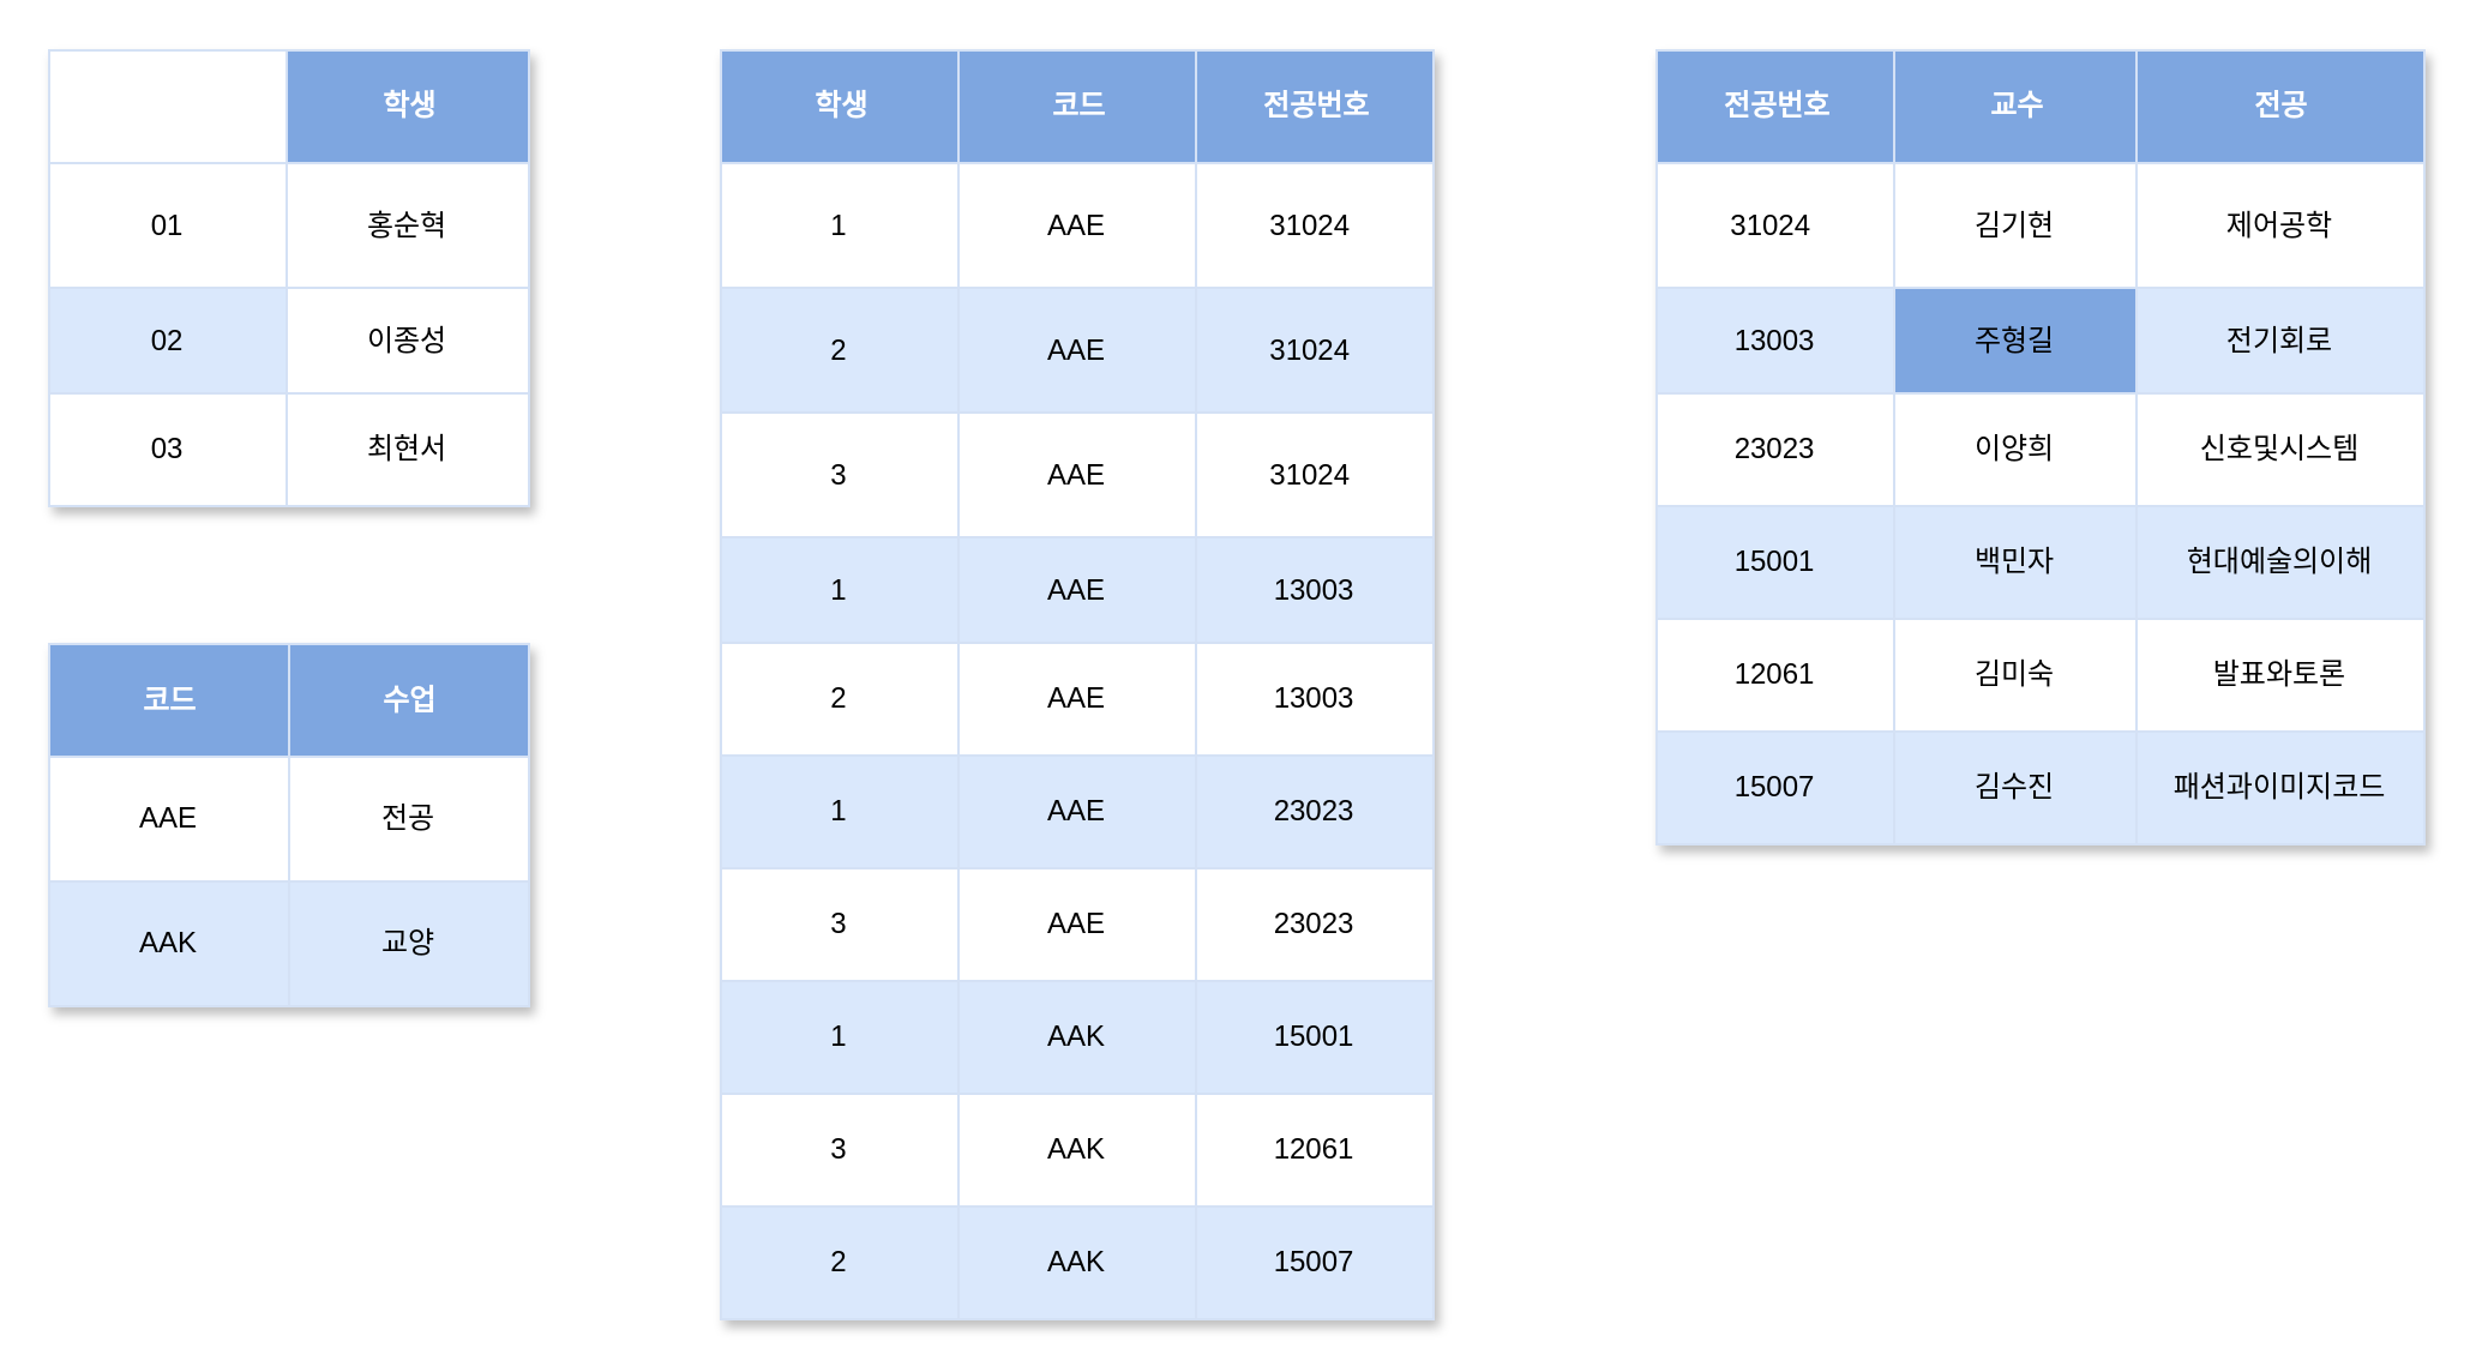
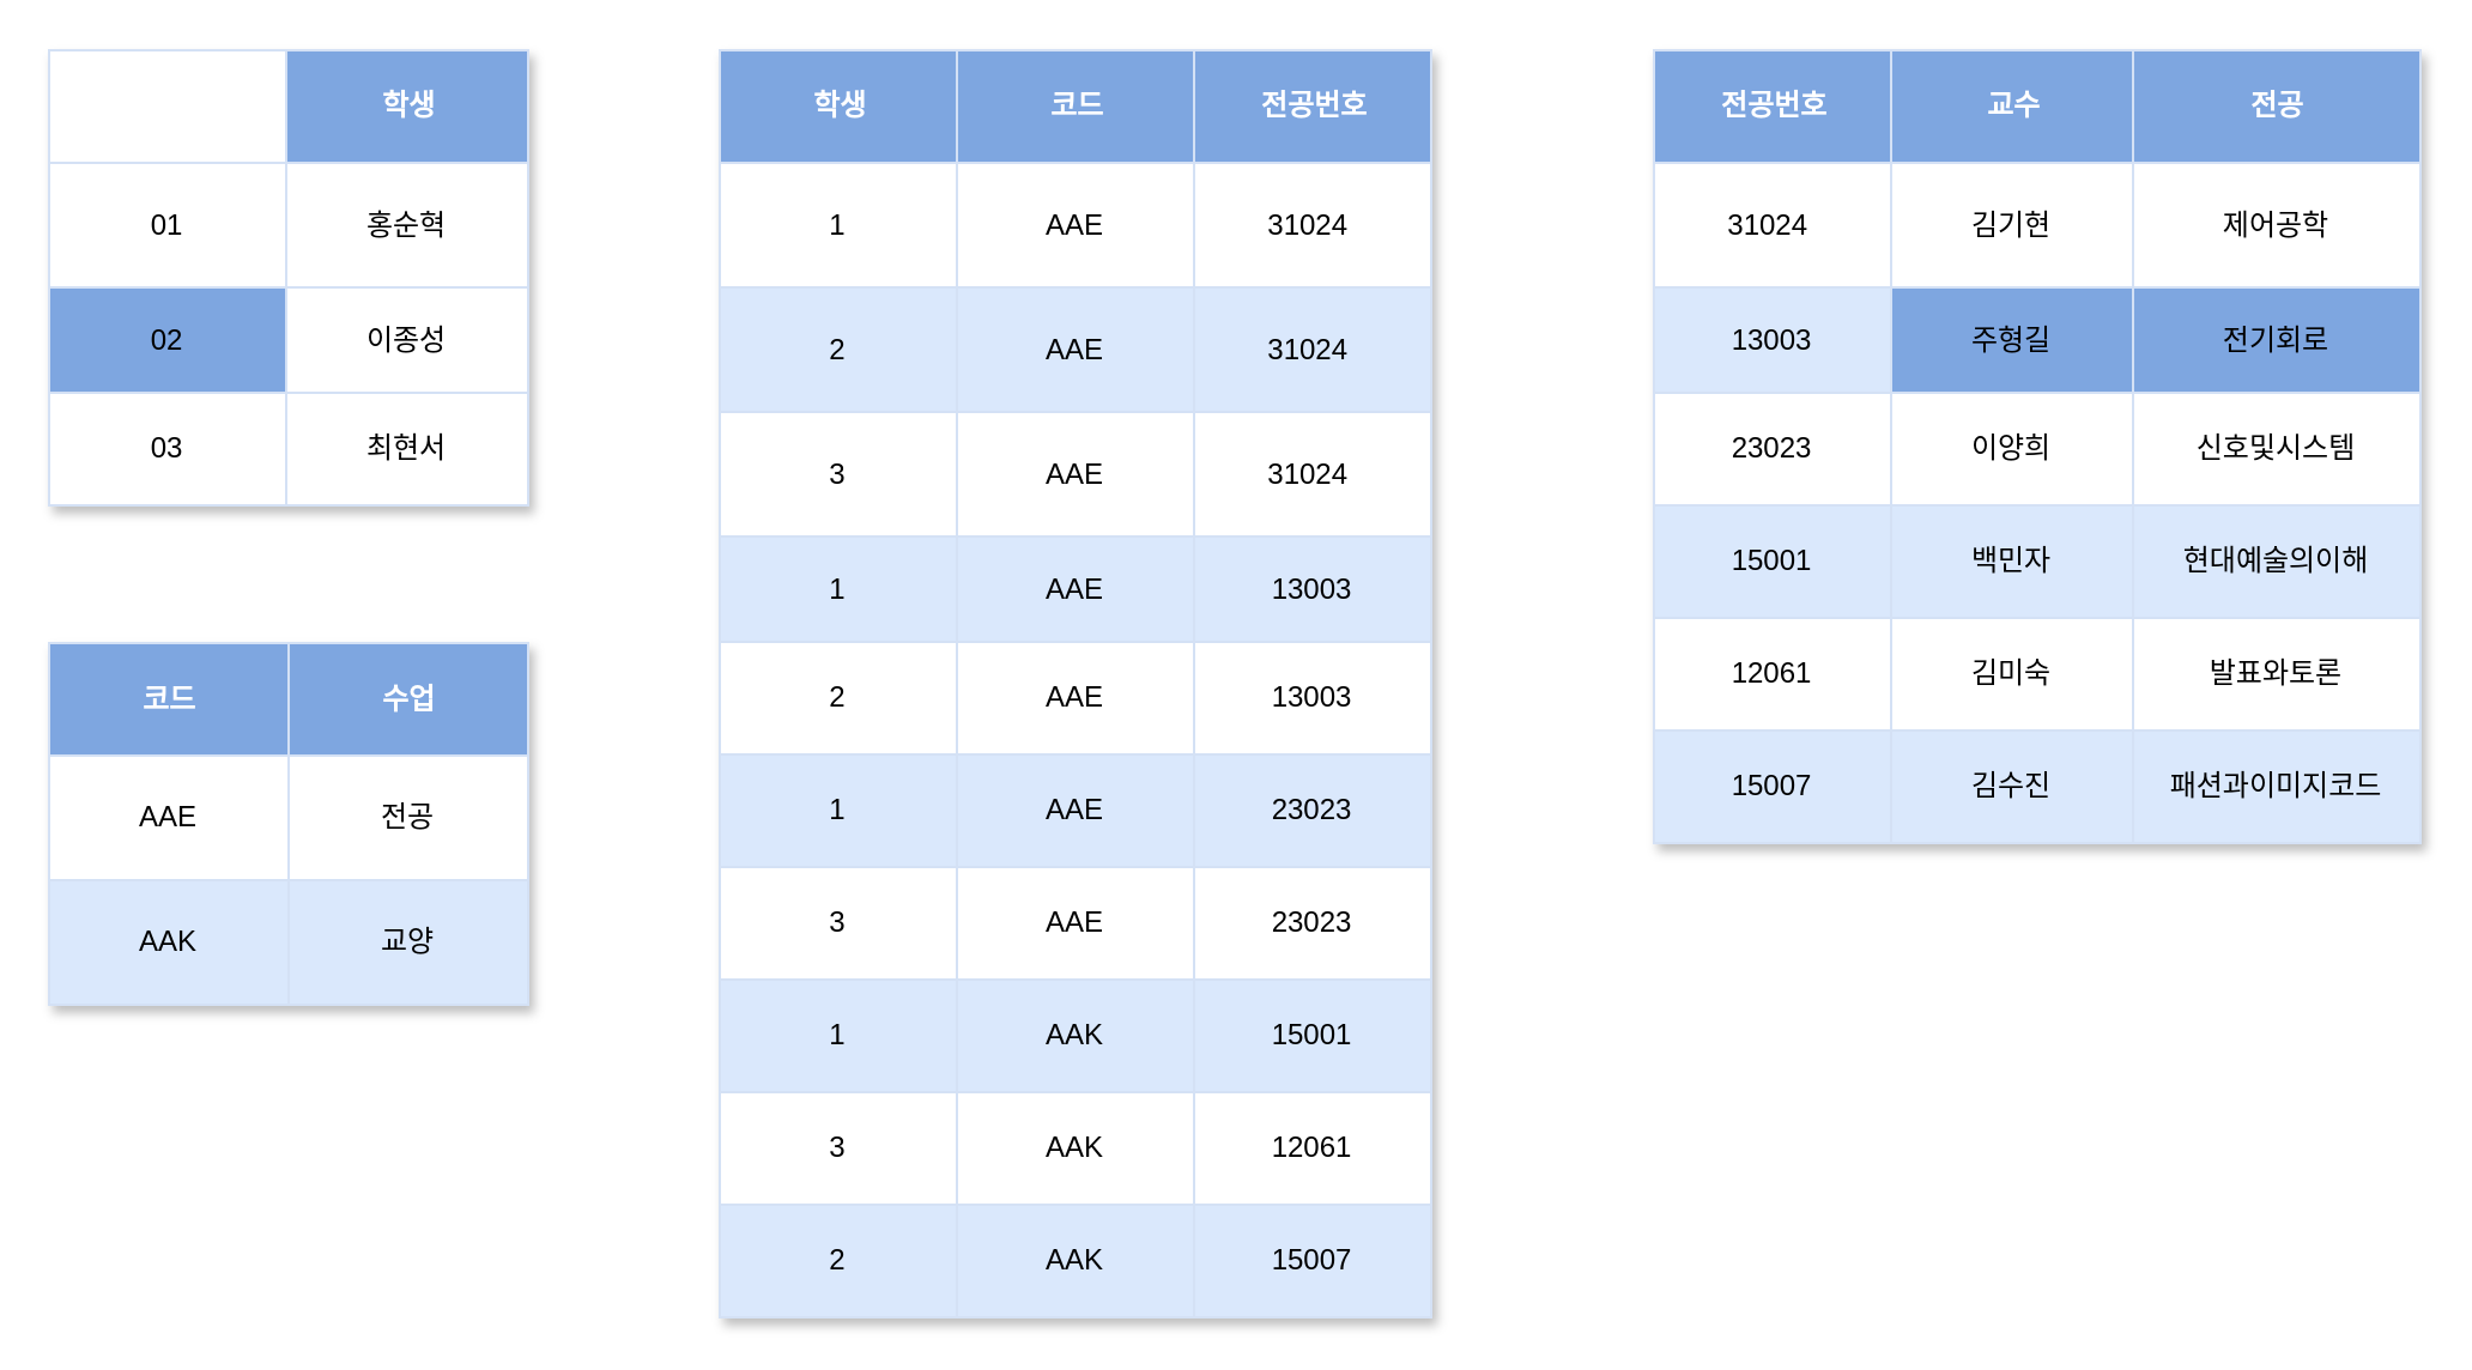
- <mxCell id="10" value="02" style="connectable=0;recursiveResize=0;strokeColor=#D4E1F5;fillColor=#dae8fc;whiteSpace=wrap;html=1;strokeWidth=1;" vertex="1" parent="9"><mxGeometry width="99" height="44" as="geometry"><mxRectangle width="99" height="44" as="alternateBounds" /></mxGeometry></mxCell>
+ <mxCell id="10" value="02" style="connectable=0;recursiveResize=0;strokeColor=#D4E1F5;fillColor=#7ea6e0;whiteSpace=wrap;html=1;strokeWidth=1;" vertex="1" parent="9"><mxGeometry width="99" height="44" as="geometry"><mxRectangle width="99" height="44" as="alternateBounds" /></mxGeometry></mxCell>
- <mxCell id="27" value="전기회로" style="connectable=0;recursiveResize=0;strokeColor=#D4E1F5;fillColor=#dae8fc;whiteSpace=wrap;html=1;strokeWidth=1;" vertex="1" parent="24"><mxGeometry x="200" width="120" height="44" as="geometry"><mxRectangle width="120" height="44" as="alternateBounds" /></mxGeometry></mxCell>
+ <mxCell id="27" value="전기회로" style="connectable=0;recursiveResize=0;strokeColor=#D4E1F5;fillColor=#7ea6e0;whiteSpace=wrap;html=1;strokeWidth=1;" vertex="1" parent="24"><mxGeometry x="200" width="120" height="44" as="geometry"><mxRectangle width="120" height="44" as="alternateBounds" /></mxGeometry></mxCell>
